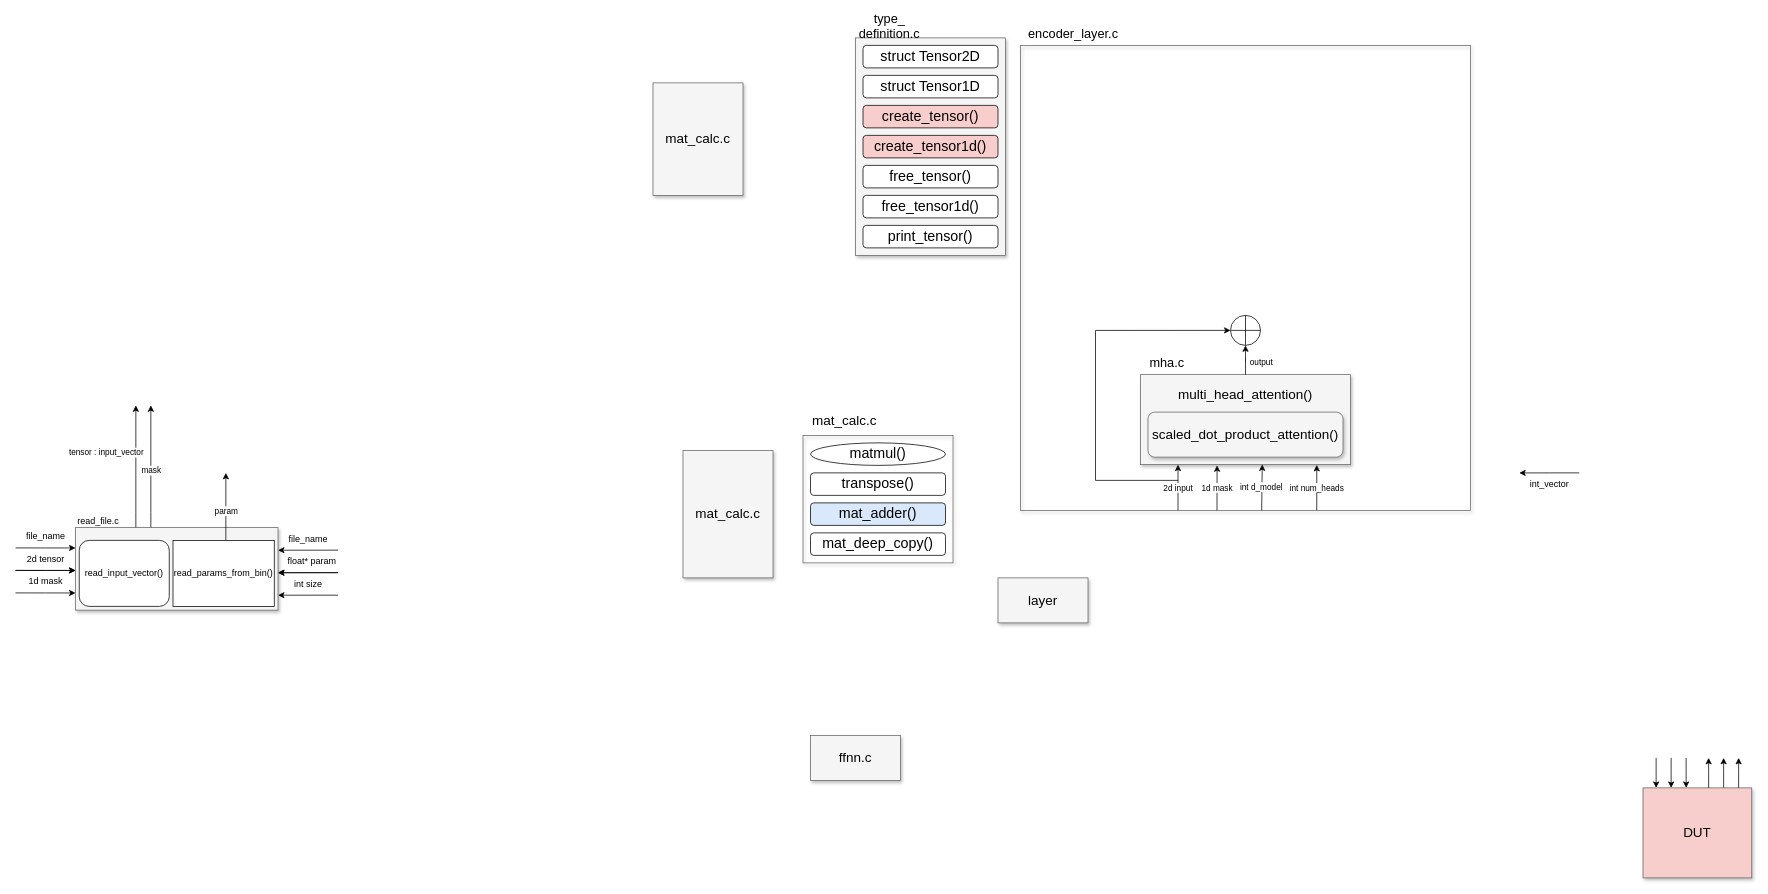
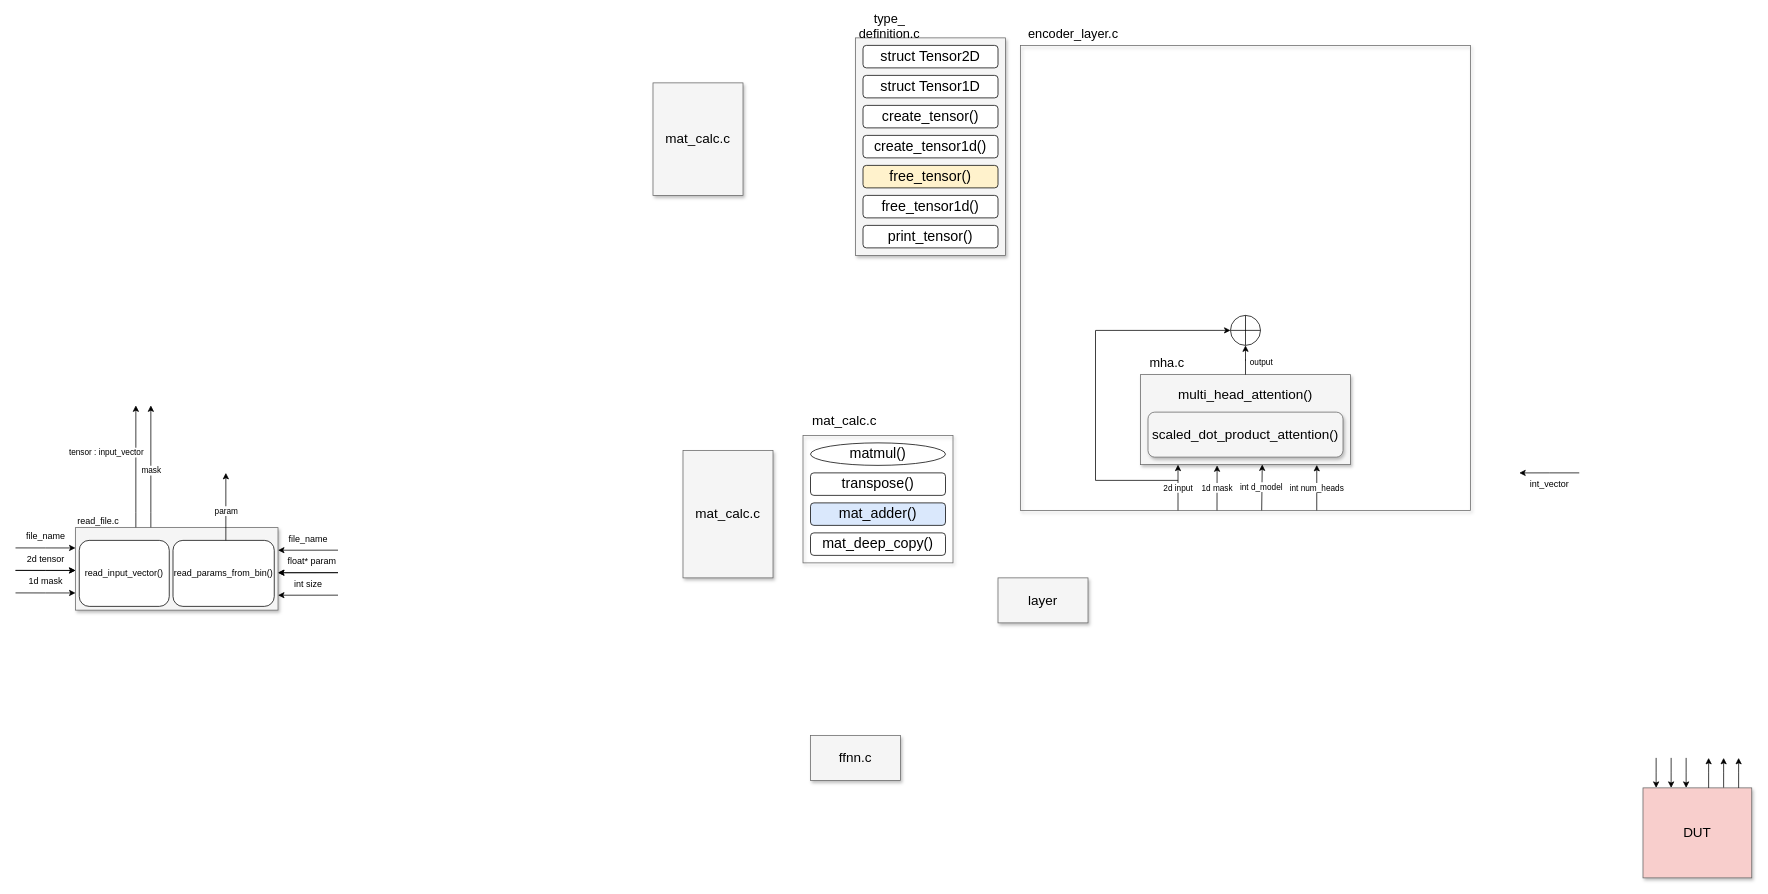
- <mxCell id="66" value="&lt;font style=&quot;font-size: 19px;&quot;&gt;create_tensor()&lt;/font&gt;" style="rounded=1;whiteSpace=wrap;html=1;fillColor=#f8cecc;" vertex="1" parent="1"><mxGeometry x="1150" y="140" width="180" height="30" as="geometry" /></mxCell>
+ <mxCell id="66" value="&lt;font style=&quot;font-size: 19px;&quot;&gt;create_tensor()&lt;/font&gt;" style="rounded=1;whiteSpace=wrap;html=1;" vertex="1" parent="1"><mxGeometry x="1150" y="140" width="180" height="30" as="geometry" /></mxCell>
- <mxCell id="67" value="&lt;span style=&quot;font-size: 19px;&quot;&gt;create_tensor1d()&lt;/span&gt;" style="rounded=1;whiteSpace=wrap;html=1;fillColor=#f8cecc;" vertex="1" parent="1"><mxGeometry x="1150" y="180" width="180" height="30" as="geometry" /></mxCell>
+ <mxCell id="67" value="&lt;span style=&quot;font-size: 19px;&quot;&gt;create_tensor1d()&lt;/span&gt;" style="rounded=1;whiteSpace=wrap;html=1;" vertex="1" parent="1"><mxGeometry x="1150" y="180" width="180" height="30" as="geometry" /></mxCell>
- <mxCell id="76" value="&lt;font style=&quot;font-size: 19px;&quot;&gt;free_tensor()&lt;/font&gt;" style="rounded=1;whiteSpace=wrap;html=1;" vertex="1" parent="1"><mxGeometry x="1150" y="220" width="180" height="30" as="geometry" /></mxCell>
+ <mxCell id="76" value="&lt;font style=&quot;font-size: 19px;&quot;&gt;free_tensor()&lt;/font&gt;" style="rounded=1;whiteSpace=wrap;html=1;fillColor=#fff2cc;" vertex="1" parent="1"><mxGeometry x="1150" y="220" width="180" height="30" as="geometry" /></mxCell>
- <mxCell id="50" value="read_params_from_bin()" style="whiteSpace=wrap;html=1;rounded=0;" vertex="1" parent="39"><mxGeometry x="210" y="90" width="135" height="88" as="geometry" /></mxCell>
+ <mxCell id="50" value="read_params_from_bin()" style="rounded=1;whiteSpace=wrap;html=1;" vertex="1" parent="39"><mxGeometry x="210" y="90" width="135" height="88" as="geometry" /></mxCell>
